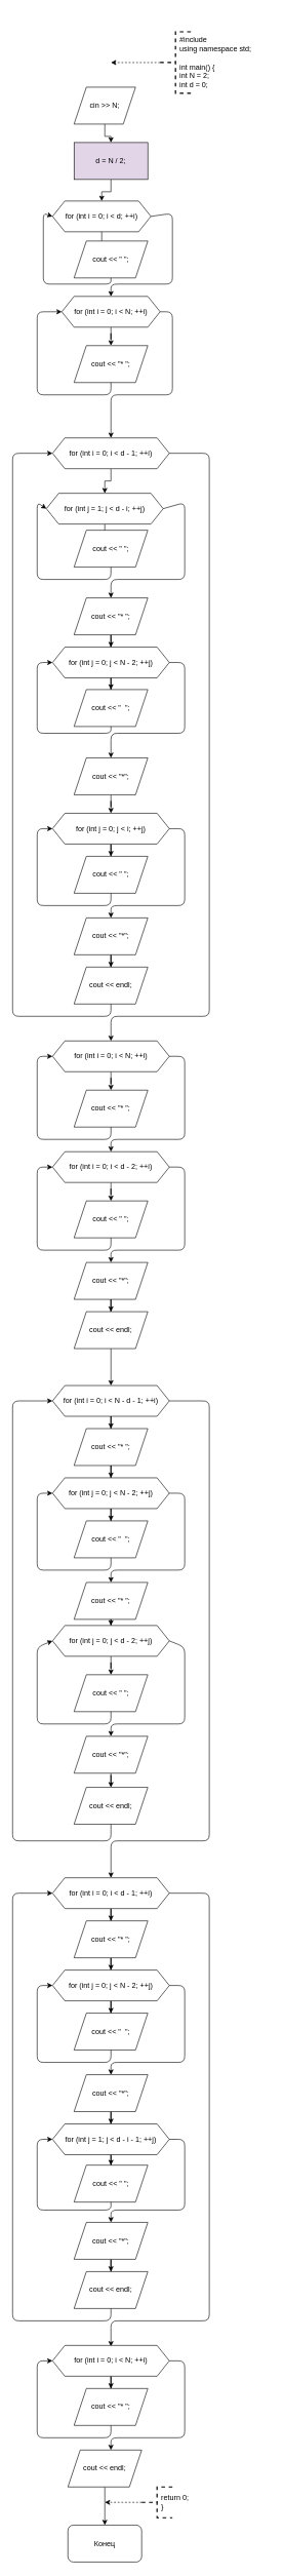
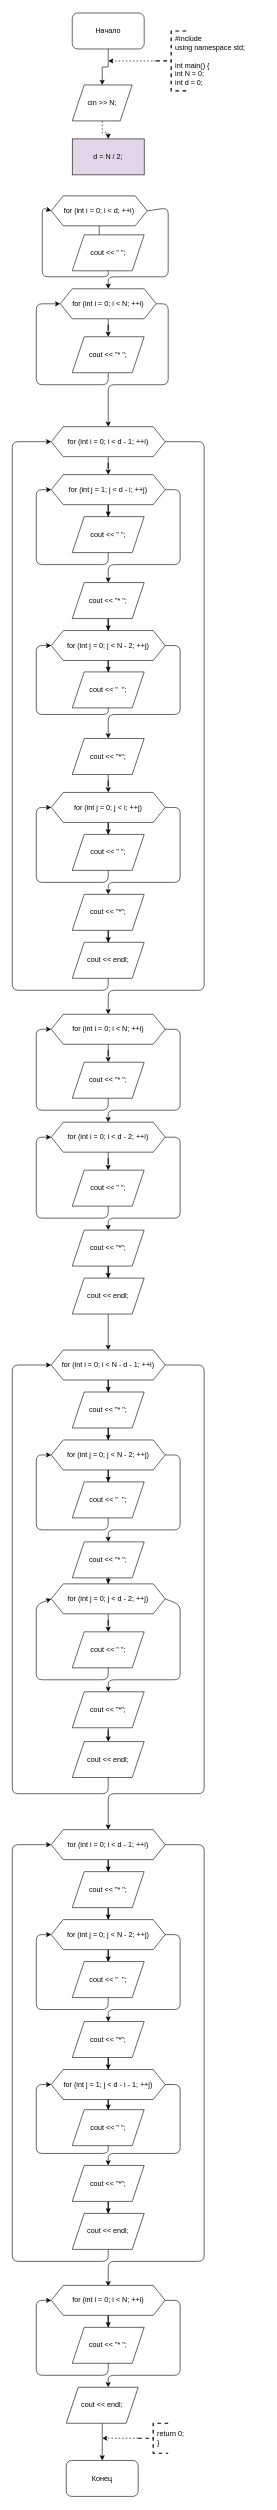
+ <mxCell id="3" value="Начало" style="rounded=1;whiteSpace=wrap;html=1;" vertex="1" parent="1"><mxGeometry x="120" y="20" width="120" height="60" as="geometry" /></mxCell>
- <mxCell id="110" value="#include&amp;nbsp;&lt;br&gt;using namespace std;&lt;br&gt;&lt;br&gt;int main() {&lt;br&gt;int N = 2;&lt;br&gt;int d = 0;" style="text;html=1;strokeColor=none;fillColor=none;align=left;verticalAlign=middle;whiteSpace=wrap;rounded=0;dashed=1;" vertex="1" parent="1"><mxGeometry x="290" y="50" width="150" height="100" as="geometry" /></mxCell>
+ <mxCell id="110" value="#include&amp;nbsp;&lt;br&gt;using namespace std;&lt;br&gt;&lt;br&gt;int main() {&lt;br&gt;int N = 0;&lt;br&gt;int d = 0;" style="text;html=1;strokeColor=none;fillColor=none;align=left;verticalAlign=middle;whiteSpace=wrap;rounded=0;dashed=1;" vertex="1" parent="1"><mxGeometry x="290" y="50" width="150" height="100" as="geometry" /></mxCell>
+ <mxCell id="2" style="edgeStyle=orthogonalEdgeStyle;rounded=0;orthogonalLoop=1;jettySize=auto;html=1;" edge="1" parent="1" source="3" target="5"><mxGeometry relative="1" as="geometry" /></mxCell>
- <mxCell id="4" style="edgeStyle=orthogonalEdgeStyle;rounded=0;orthogonalLoop=1;jettySize=auto;html=1;entryX=0.5;entryY=0;entryDx=0;entryDy=0;" edge="1" parent="1" source="5" target="7"><mxGeometry relative="1" as="geometry" /></mxCell>
+ <mxCell id="4" style="edgeStyle=orthogonalEdgeStyle;rounded=0;orthogonalLoop=1;jettySize=auto;html=1;entryX=0.5;entryY=0;entryDx=0;entryDy=0;dashed=1;" edge="1" parent="1" source="5" target="7"><mxGeometry relative="1" as="geometry" /></mxCell>
- <mxCell id="6" style="edgeStyle=orthogonalEdgeStyle;rounded=0;orthogonalLoop=1;jettySize=auto;html=1;entryX=0.5;entryY=0;entryDx=0;entryDy=0;" edge="1" parent="1" source="7" target="9"><mxGeometry relative="1" as="geometry" /></mxCell>
- <mxCell id="21" value="for (int j = 1; j &amp;lt; d - i; ++j)" style="shape=hexagon;perimeter=hexagonPerimeter2;whiteSpace=wrap;html=1;fixedSize=1;" vertex="1" parent="1"><mxGeometry x="75" y="800" width="190" height="50" as="geometry" /></mxCell>
+ <mxCell id="21" value="for (int j = 1; j &amp;lt; d - i; ++j)" style="shape=hexagon;perimeter=hexagonPerimeter2;whiteSpace=wrap;html=1;fixedSize=1;" vertex="1" parent="1"><mxGeometry x="85" y="790" width="190" height="50" as="geometry" /></mxCell>
